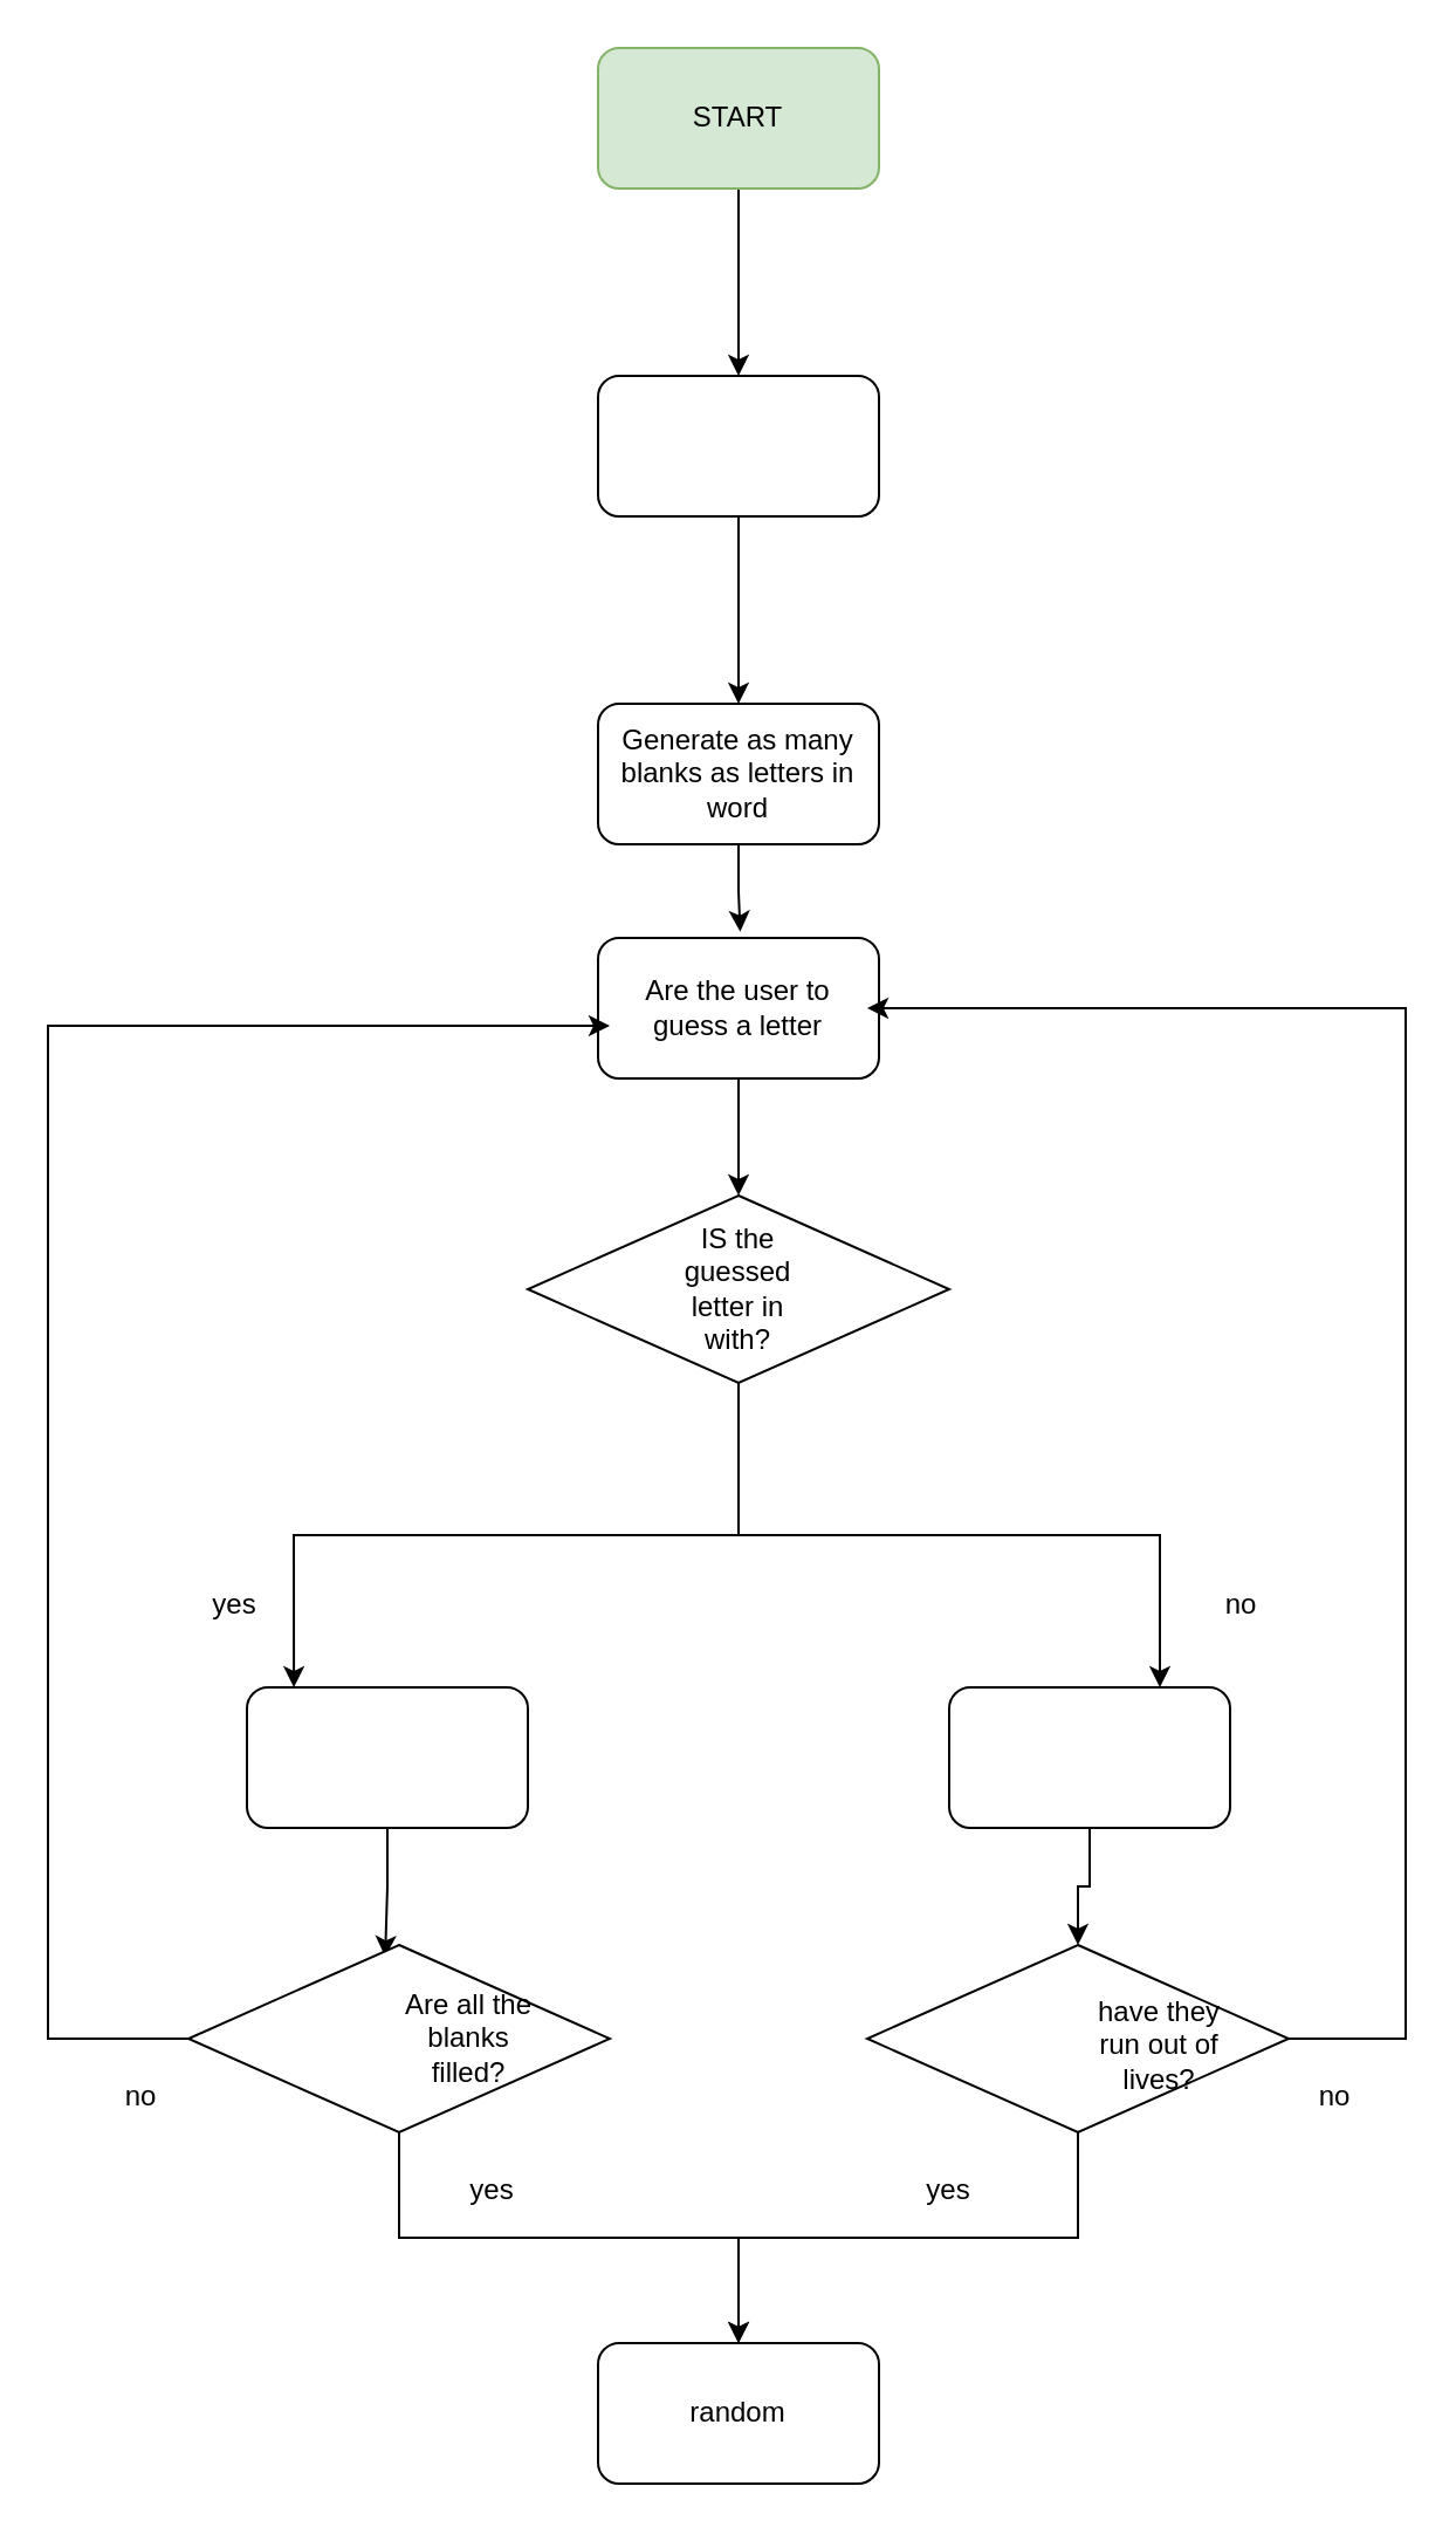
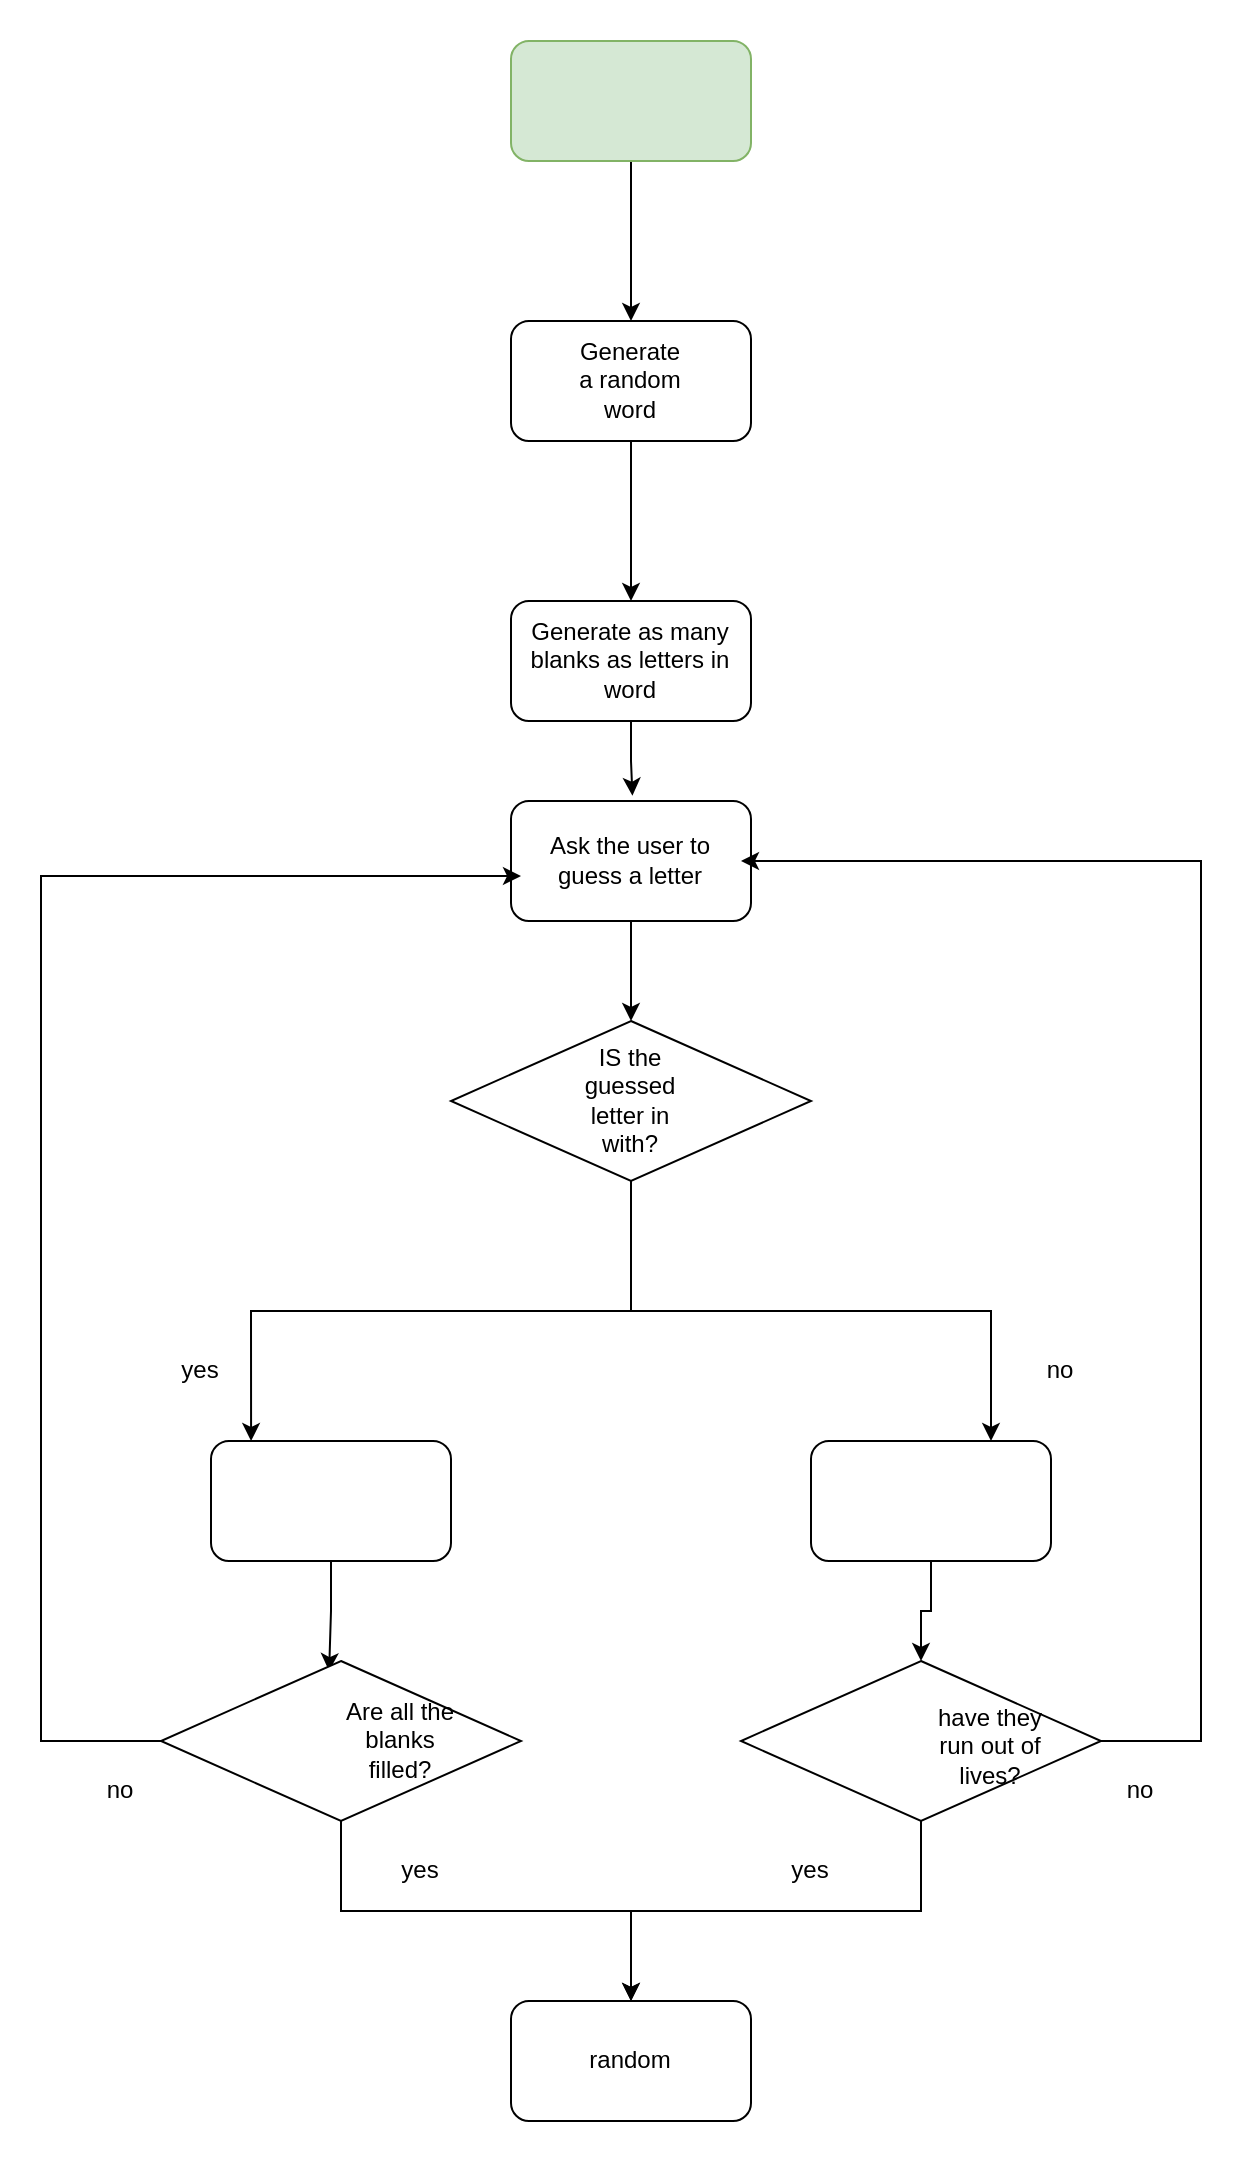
- <mxCell id="4" value="START" style="text;html=1;strokeColor=none;fillColor=none;align=center;verticalAlign=middle;whiteSpace=wrap;rounded=0;" vertex="1" parent="1"><mxGeometry x="285" y="35" width="60" height="30" as="geometry" /></mxCell>
+ <mxCell id="7" value="Generate a random word" style="text;html=1;strokeColor=none;fillColor=none;align=center;verticalAlign=middle;whiteSpace=wrap;rounded=0;" vertex="1" parent="1"><mxGeometry x="285" y="175" width="60" height="30" as="geometry" /></mxCell>
- <mxCell id="13" value="Are the user to guess a letter" style="text;html=1;strokeColor=none;fillColor=none;align=center;verticalAlign=middle;whiteSpace=wrap;rounded=0;" vertex="1" parent="1"><mxGeometry x="260" y="415" width="110" height="30" as="geometry" /></mxCell>
+ <mxCell id="13" value="Ask the user to guess a letter" style="text;html=1;strokeColor=none;fillColor=none;align=center;verticalAlign=middle;whiteSpace=wrap;rounded=0;" vertex="1" parent="1"><mxGeometry x="260" y="415" width="110" height="30" as="geometry" /></mxCell>
